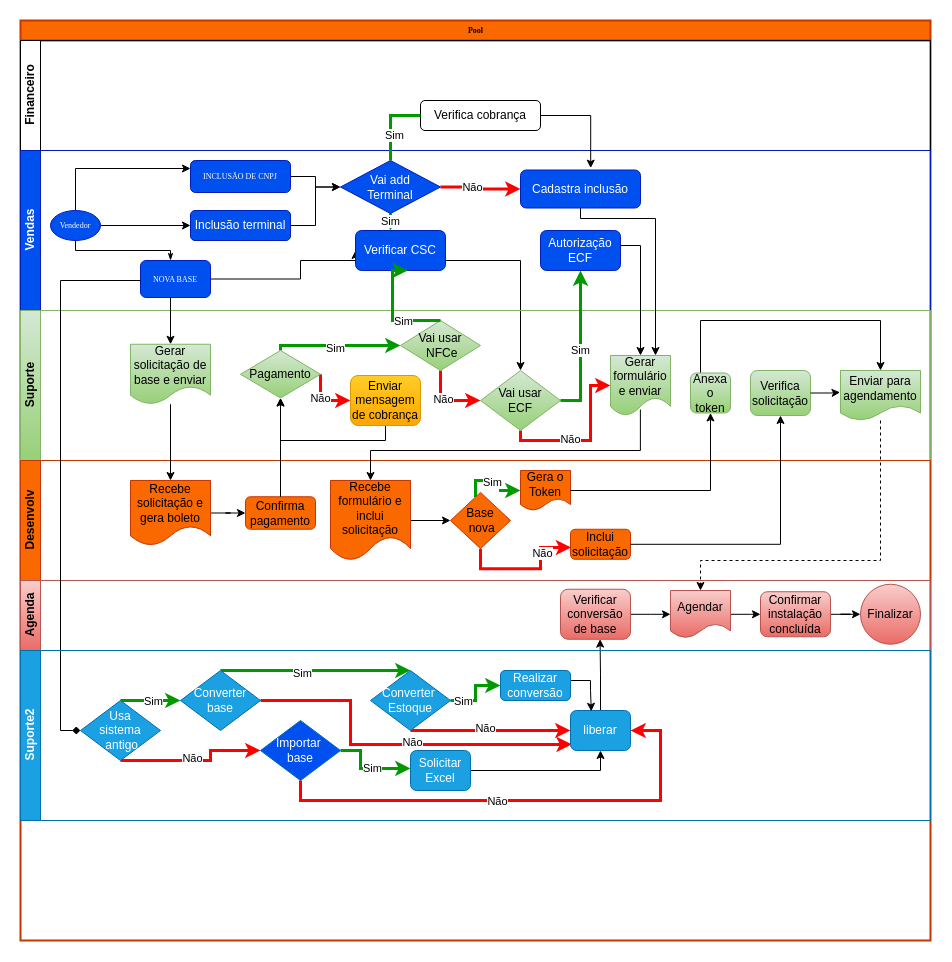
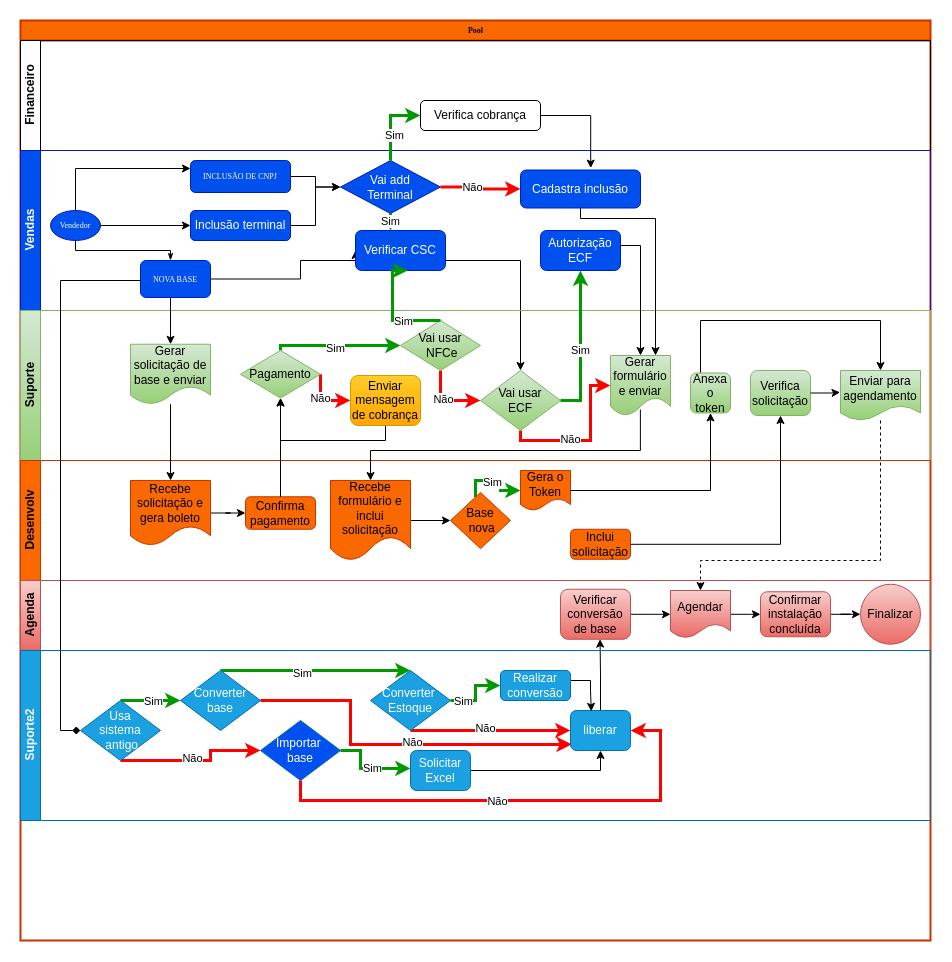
- <mxCell id="80" style="edgeStyle=orthogonalEdgeStyle;rounded=0;orthogonalLoop=1;jettySize=auto;html=1;exitX=0.5;exitY=0;exitDx=0;exitDy=0;entryX=0;entryY=0.5;entryDx=0;entryDy=0;strokeWidth=3;strokeColor=#009900;endArrow=none;" parent="2" source="20" target="4" edge="1"><mxGeometry relative="1" as="geometry" /></mxCell>
+ <mxCell id="80" style="edgeStyle=orthogonalEdgeStyle;rounded=0;orthogonalLoop=1;jettySize=auto;html=1;exitX=0.5;exitY=0;exitDx=0;exitDy=0;entryX=0;entryY=0.5;entryDx=0;entryDy=0;strokeWidth=3;strokeColor=#009900;" parent="2" source="20" target="4" edge="1"><mxGeometry relative="1" as="geometry" /></mxCell>
- <mxCell id="58" style="edgeStyle=orthogonalEdgeStyle;rounded=0;orthogonalLoop=1;jettySize=auto;html=1;exitX=0.5;exitY=1;exitDx=0;exitDy=0;entryX=0.011;entryY=0.608;entryDx=0;entryDy=0;entryPerimeter=0;strokeWidth=3;strokeColor=#ff0000;" parent="47" source="55" target="57" edge="1"><mxGeometry relative="1" as="geometry" /></mxCell>
- <mxCell id="59" value="Não" style="edgeLabel;html=1;align=center;verticalAlign=middle;resizable=0;points=[];" parent="58" vertex="1" connectable="0"><mxGeometry x="0.457" y="-1" relative="1" as="geometry"><mxPoint as="offset" /></mxGeometry></mxCell>
